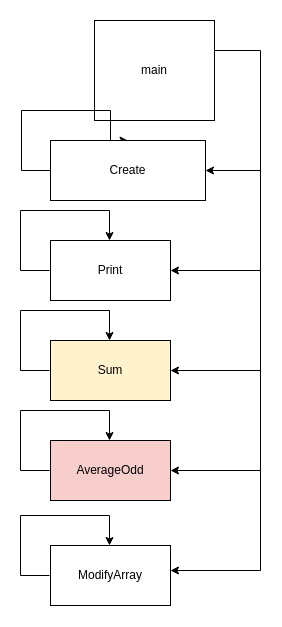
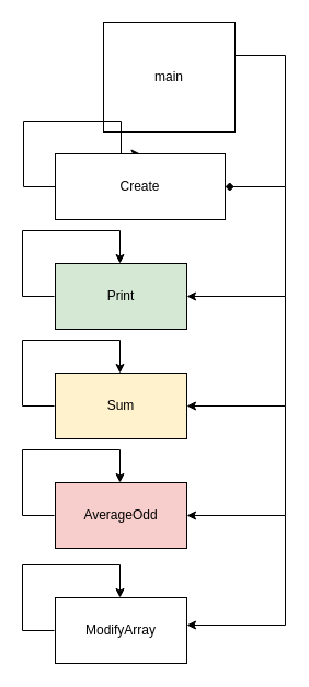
- <mxCell id="2" style="edgeStyle=orthogonalEdgeStyle;rounded=0;orthogonalLoop=1;jettySize=auto;html=1;entryX=1;entryY=0.5;entryDx=0;entryDy=0;" edge="1" parent="1" source="3" target="5"><mxGeometry relative="1" as="geometry"><Array as="points"><mxPoint x="260" y="50" /><mxPoint x="260" y="170" /></Array></mxGeometry></mxCell>
+ <mxCell id="2" style="edgeStyle=orthogonalEdgeStyle;rounded=0;orthogonalLoop=1;jettySize=auto;html=1;entryX=1;entryY=0.5;entryDx=0;entryDy=0;endArrow=diamond;" edge="1" parent="1" source="3" target="5"><mxGeometry relative="1" as="geometry"><Array as="points"><mxPoint x="260" y="50" /><mxPoint x="260" y="170" /></Array></mxGeometry></mxCell>
- <mxCell id="6" value="Print" style="rounded=0;whiteSpace=wrap;html=1;" vertex="1" parent="1"><mxGeometry x="50" y="240" width="120" height="60" as="geometry" /></mxCell>
+ <mxCell id="6" value="Print" style="rounded=0;whiteSpace=wrap;html=1;fillColor=#d5e8d4;" vertex="1" parent="1"><mxGeometry x="50" y="240" width="120" height="60" as="geometry" /></mxCell>
